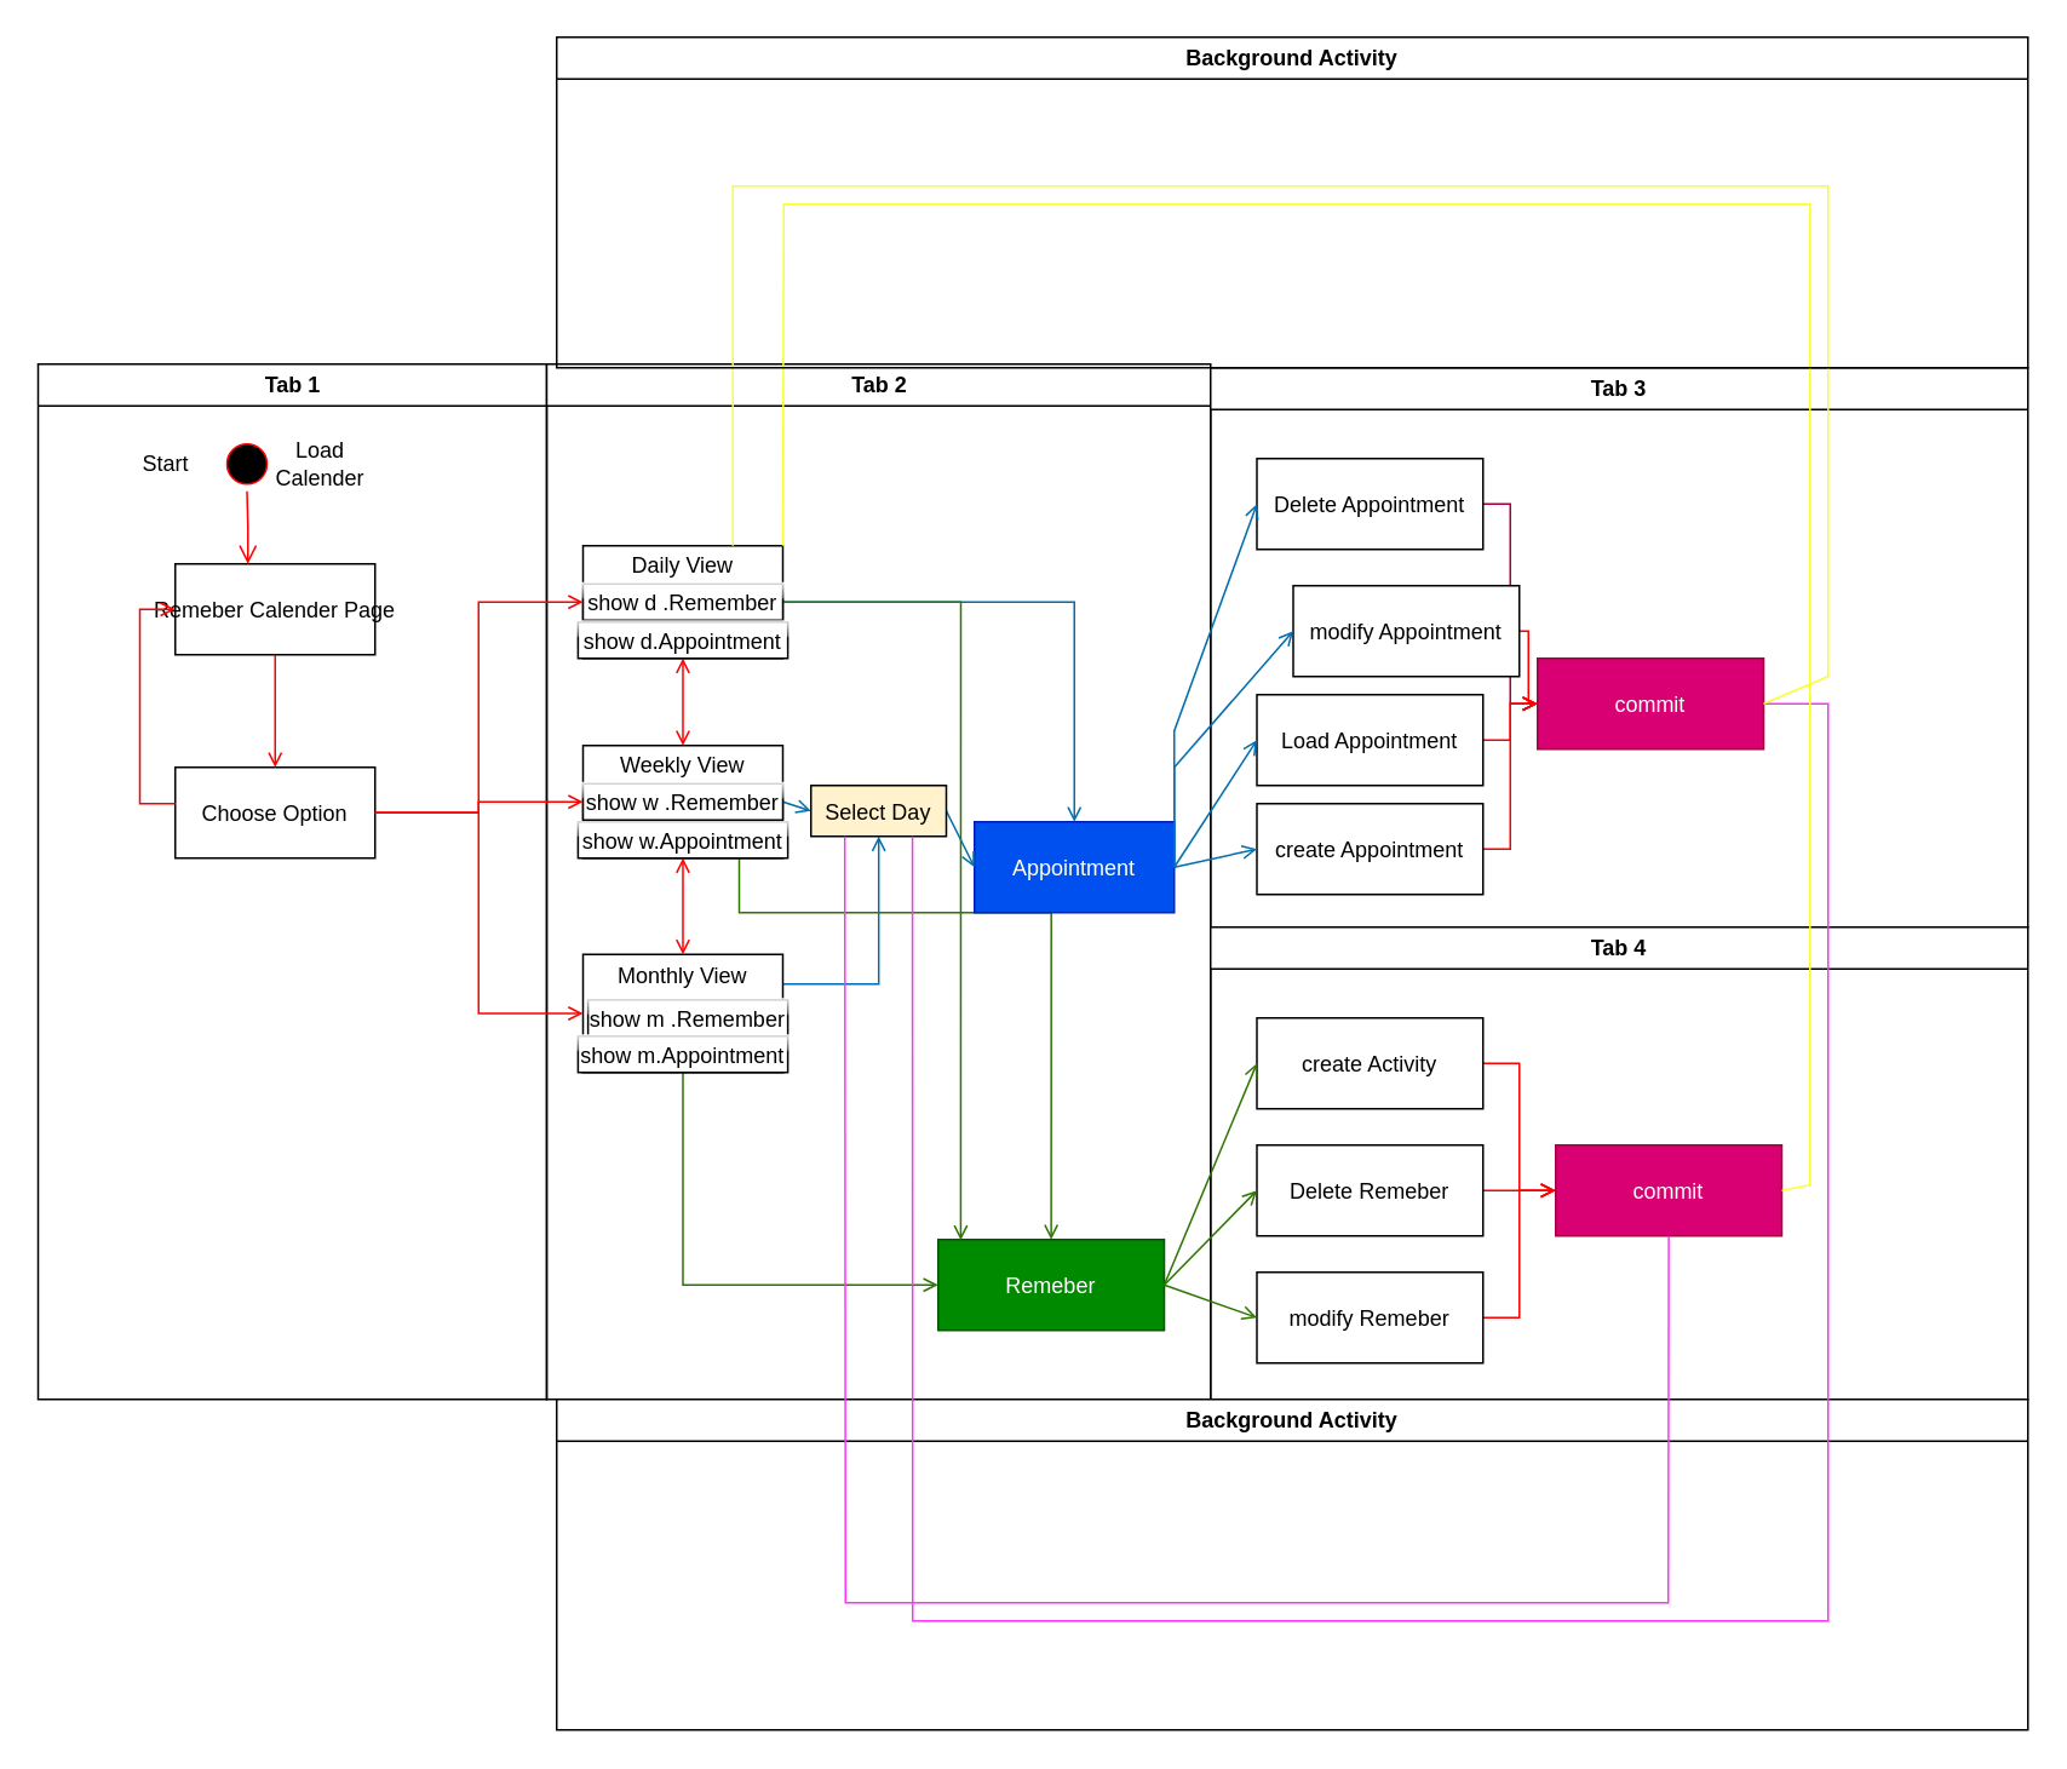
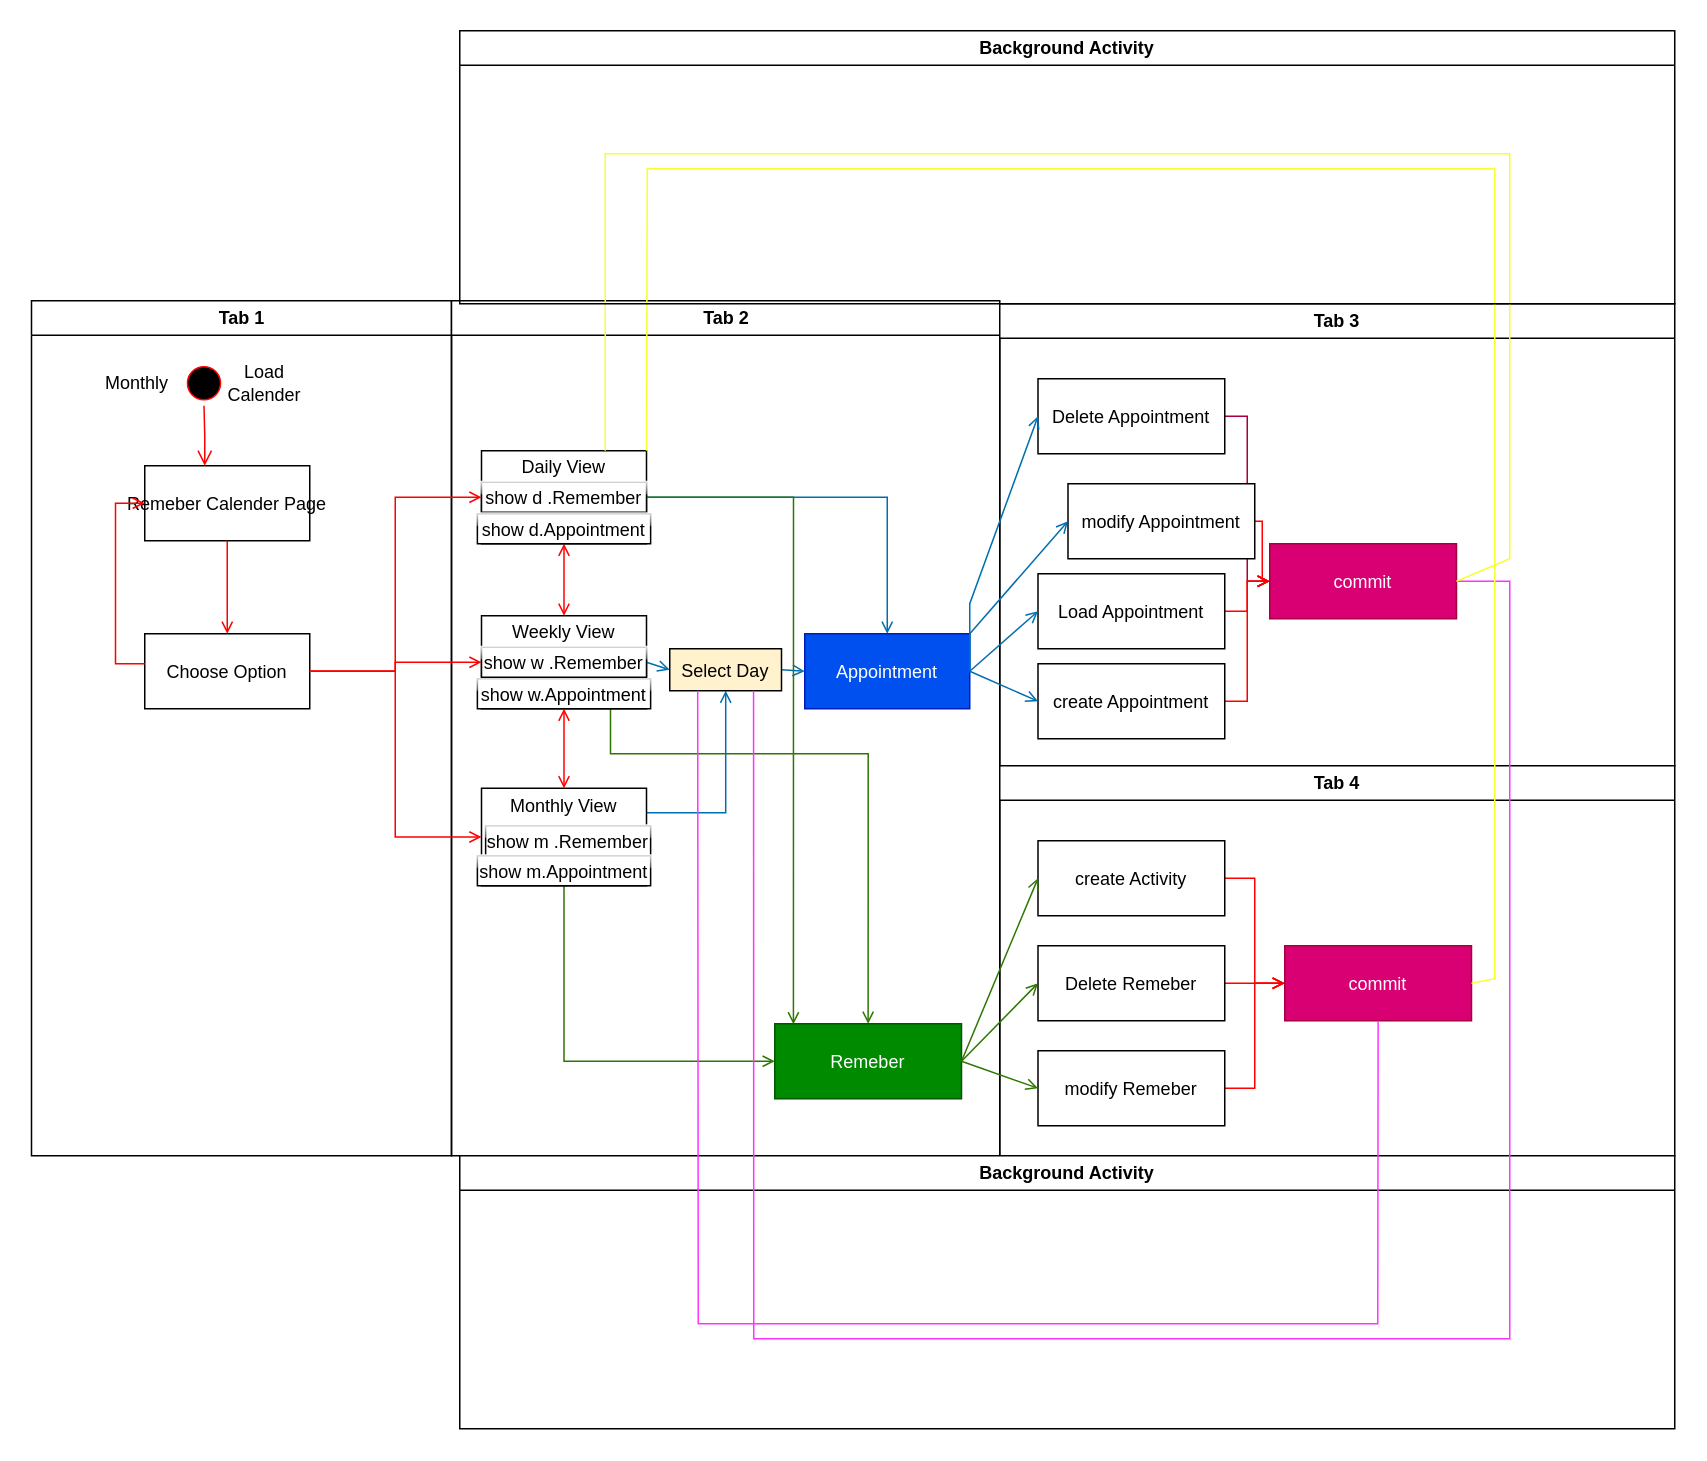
- <mxCell id="10" value="Start" style="text;html=1;align=center;verticalAlign=middle;whiteSpace=wrap;rounded=0;" parent="2" vertex="1"><mxGeometry x="40" y="40" width="60" height="30" as="geometry" /></mxCell>
+ <mxCell id="10" value="Monthly" style="text;html=1;align=center;verticalAlign=middle;whiteSpace=wrap;rounded=0;" parent="2" vertex="1"><mxGeometry x="40" y="40" width="60" height="30" as="geometry" /></mxCell>
- <mxCell id="20" value="Appointment" style="fillColor=#0050ef;fontColor=#ffffff;strokeColor=#001DBC;" parent="11" vertex="1"><mxGeometry x="235.5" y="252" width="110" height="50" as="geometry" /></mxCell>
+ <mxCell id="20" value="Appointment" style="fillColor=#0050ef;fontColor=#ffffff;strokeColor=#001DBC;" parent="11" vertex="1"><mxGeometry x="235.5" y="222" width="110" height="50" as="geometry" /></mxCell>
